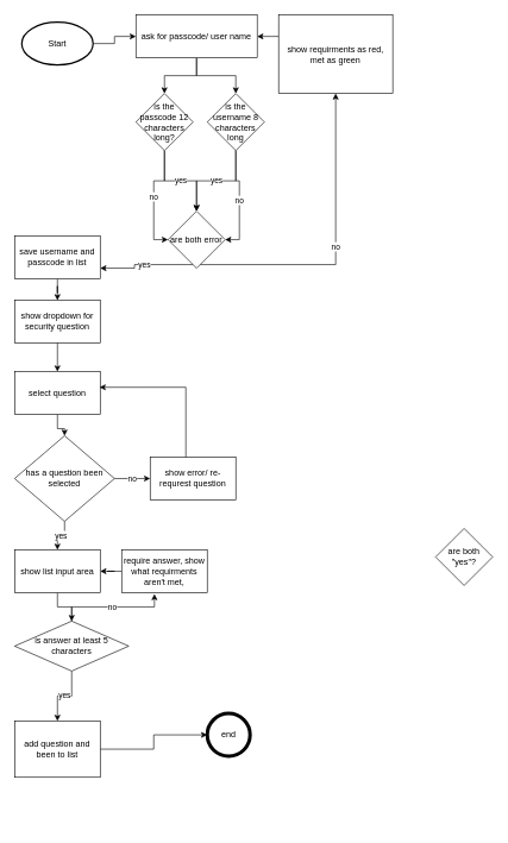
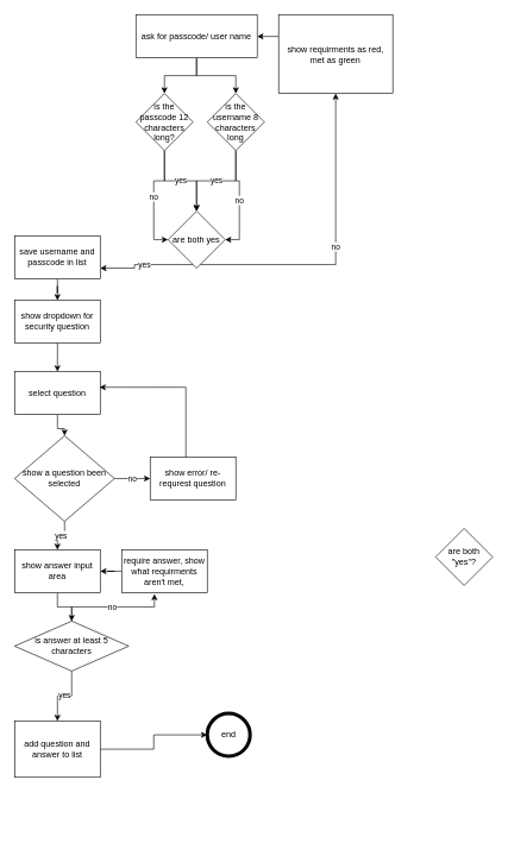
- <mxCell id="2" value="" style="edgeStyle=orthogonalEdgeStyle;rounded=0;orthogonalLoop=1;jettySize=auto;html=1;" parent="1" source="3" target="33" edge="1"><mxGeometry relative="1" as="geometry" /></mxCell>
- <mxCell id="3" value="Start" style="strokeWidth=2;html=1;shape=mxgraph.flowchart.start_1;whiteSpace=wrap;" parent="1" vertex="1"><mxGeometry x="30" y="30" width="100" height="60" as="geometry" /></mxCell>
- <mxCell id="36" value="are both error" style="rhombus;whiteSpace=wrap;html=1;" vertex="1" parent="1"><mxGeometry x="235" y="295" width="80" height="80" as="geometry" /></mxCell>
+ <mxCell id="36" value="are both yes" style="rhombus;whiteSpace=wrap;html=1;" vertex="1" parent="1"><mxGeometry x="235" y="295" width="80" height="80" as="geometry" /></mxCell>
- <mxCell id="22" value="has a question been selected" style="rhombus;whiteSpace=wrap;html=1;" parent="1" vertex="1"><mxGeometry y="610" width="140" height="120" as="geometry" x="20" /></mxCell>
+ <mxCell id="22" value="show a question been selected" style="rhombus;whiteSpace=wrap;html=1;" parent="1" vertex="1"><mxGeometry y="610" width="140" height="120" as="geometry" x="20" /></mxCell>
- <mxCell id="19" value="show list input area" style="whiteSpace=wrap;html=1;" parent="1" vertex="1"><mxGeometry y="770" width="120" height="60" as="geometry" x="20" /></mxCell>
+ <mxCell id="19" value="show answer input area" style="whiteSpace=wrap;html=1;" parent="1" vertex="1"><mxGeometry y="770" width="120" height="60" as="geometry" x="20" /></mxCell>
- <mxCell id="26" value="add question and been to list" style="whiteSpace=wrap;html=1;" parent="1" vertex="1"><mxGeometry y="1010" width="120" height="79" as="geometry" x="20" /></mxCell>
+ <mxCell id="26" value="add question and answer to list" style="whiteSpace=wrap;html=1;" parent="1" vertex="1"><mxGeometry y="1010" width="120" height="79" as="geometry" x="20" /></mxCell>
